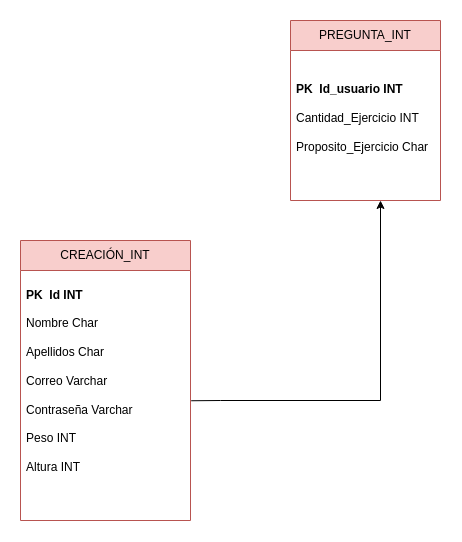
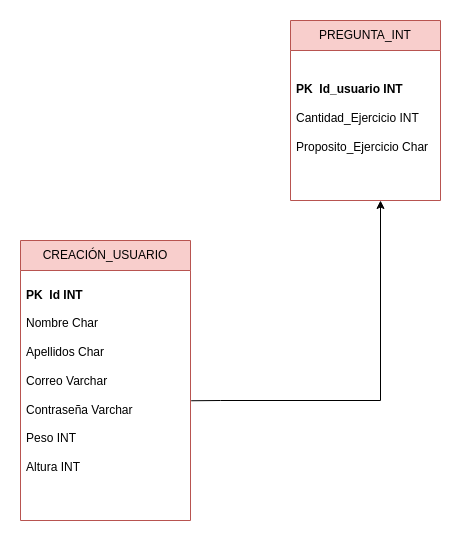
- <mxCell id="2" value="CREACIÓN_INT" style="swimlane;fontStyle=0;childLayout=stackLayout;horizontal=1;startSize=30;horizontalStack=0;resizeParent=1;resizeParentMax=0;resizeLast=0;collapsible=1;marginBottom=0;whiteSpace=wrap;html=1;fillColor=#f8cecc;strokeColor=#b85450;" vertex="1" parent="1"><mxGeometry x="20" y="240" width="170" height="280" as="geometry" /></mxCell>
+ <mxCell id="2" value="CREACIÓN_USUARIO" style="swimlane;fontStyle=0;childLayout=stackLayout;horizontal=1;startSize=30;horizontalStack=0;resizeParent=1;resizeParentMax=0;resizeLast=0;collapsible=1;marginBottom=0;whiteSpace=wrap;html=1;fillColor=#f8cecc;strokeColor=#b85450;" vertex="1" parent="1"><mxGeometry x="20" y="240" width="170" height="280" as="geometry" /></mxCell>
